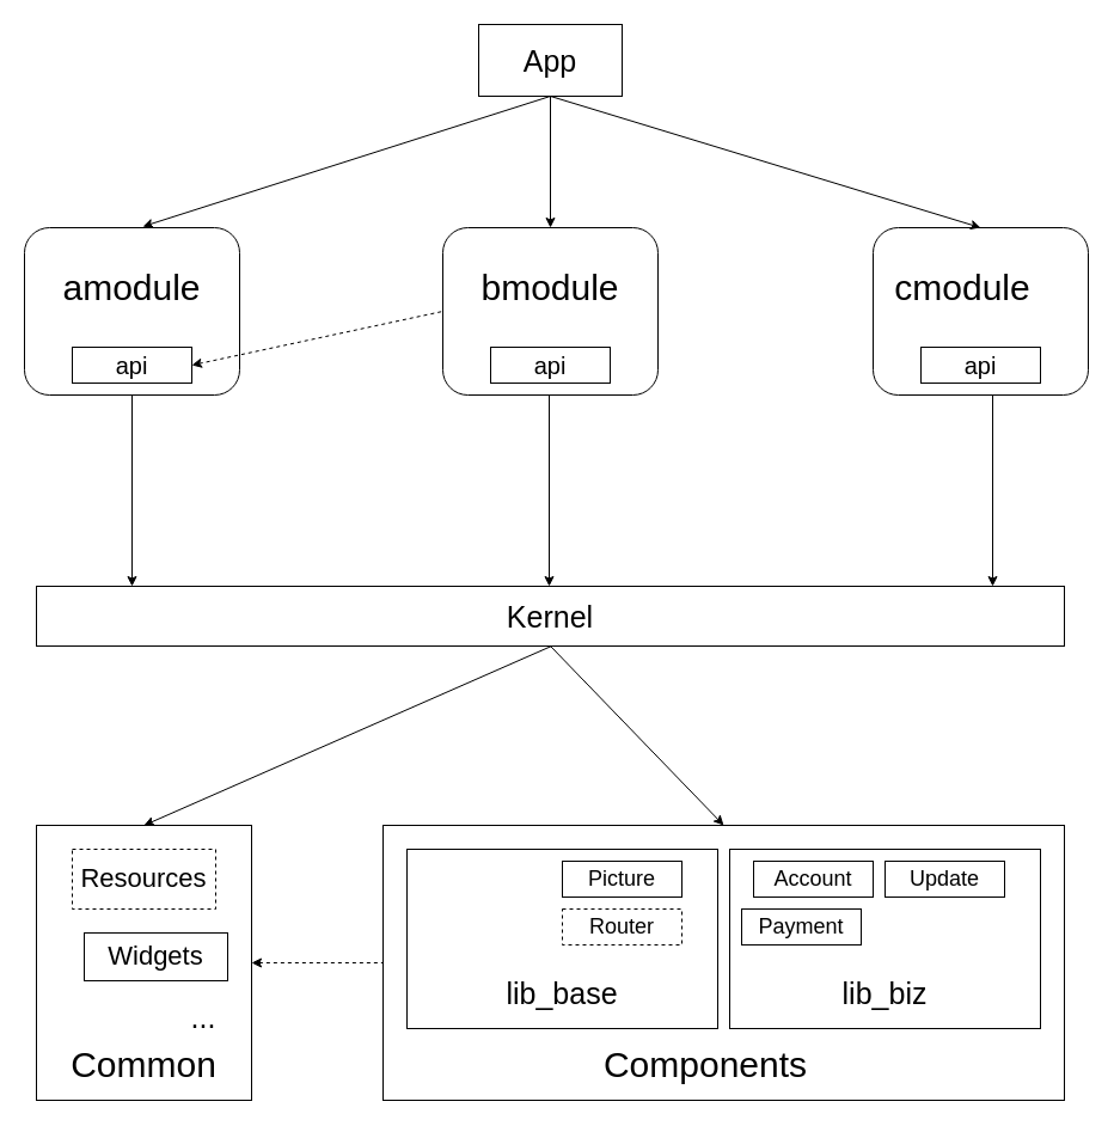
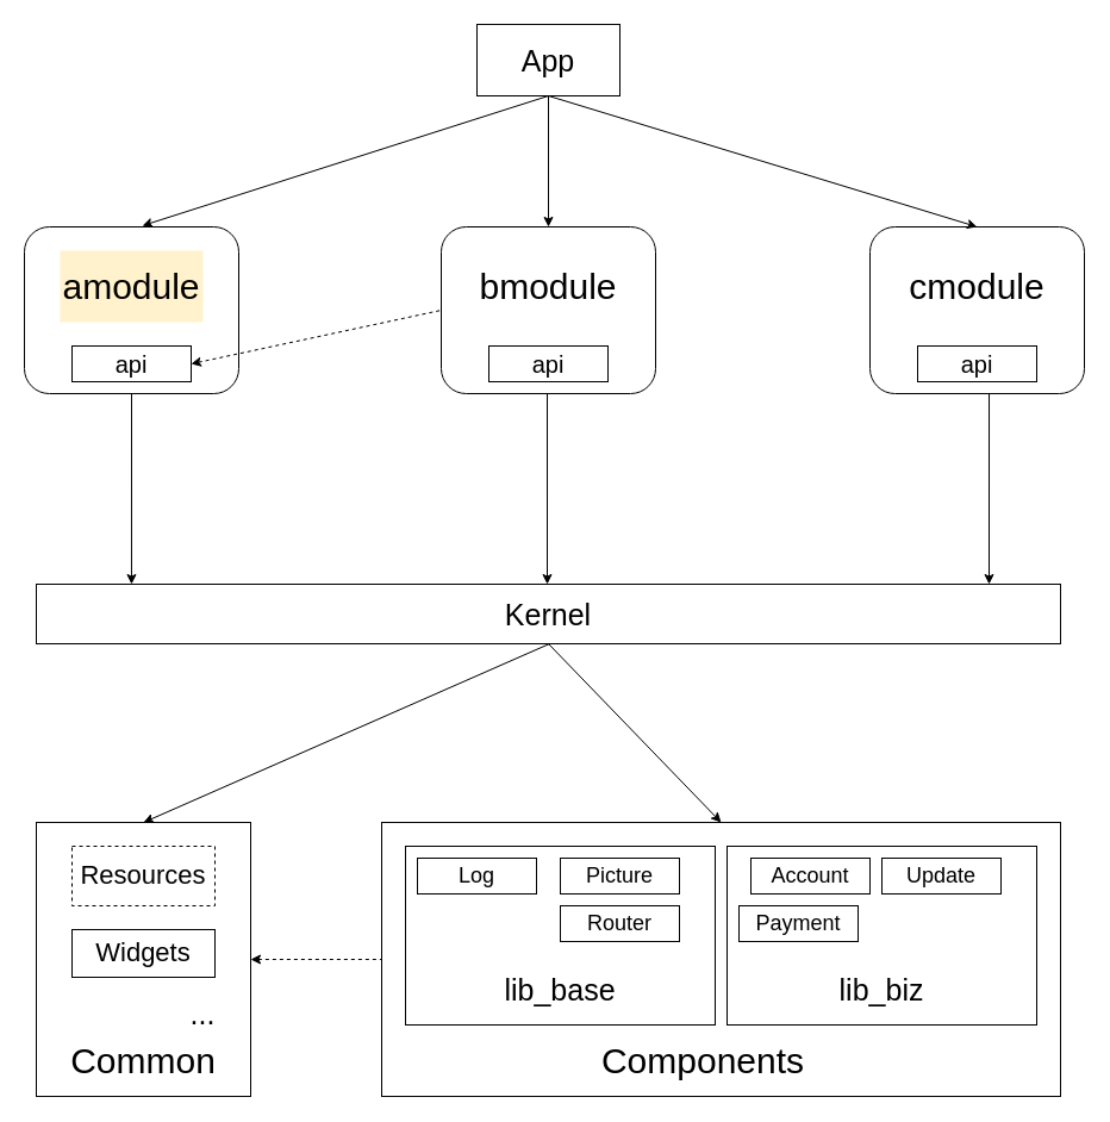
- <mxCell id="7" value="&lt;font style=&quot;font-size: 30px&quot;&gt;amodule&lt;/font&gt;" style="rounded=0;whiteSpace=wrap;html=1;strokeColor=none;" parent="1" vertex="1"><mxGeometry x="50" y="210" width="120" height="60" as="geometry" /></mxCell>
+ <mxCell id="7" value="&lt;font style=&quot;font-size: 30px&quot;&gt;amodule&lt;/font&gt;" style="rounded=0;whiteSpace=wrap;html=1;strokeColor=none;fillColor=#fff2cc;" parent="1" vertex="1"><mxGeometry x="50" y="210" width="120" height="60" as="geometry" /></mxCell>
- <mxCell id="13" value="&lt;font style=&quot;font-size: 30px&quot;&gt;cmodule&lt;/font&gt;" style="rounded=0;whiteSpace=wrap;html=1;strokeColor=none;" parent="1" vertex="1"><mxGeometry x="745" y="210" width="120" height="60" as="geometry" /></mxCell>
+ <mxCell id="13" value="&lt;font style=&quot;font-size: 30px&quot;&gt;cmodule&lt;/font&gt;" style="rounded=0;whiteSpace=wrap;html=1;strokeColor=none;" parent="1" vertex="1"><mxGeometry x="760" y="210" width="120" height="60" as="geometry" /></mxCell>
+ <mxCell id="23" value="&lt;font style=&quot;font-size: 18px&quot;&gt;Log&lt;/font&gt;" style="rounded=0;whiteSpace=wrap;html=1;" parent="1" vertex="1"><mxGeometry x="350" y="720" width="100" height="30" as="geometry" /></mxCell>
- <mxCell id="27" value="&lt;font style=&quot;font-size: 18px&quot;&gt;Router&lt;/font&gt;" style="rounded=0;whiteSpace=wrap;html=1;dashed=1;" parent="1" vertex="1"><mxGeometry x="470" y="760" width="100" height="30" as="geometry" /></mxCell>
+ <mxCell id="27" value="&lt;font style=&quot;font-size: 18px&quot;&gt;Router&lt;/font&gt;" style="rounded=0;whiteSpace=wrap;html=1;" parent="1" vertex="1"><mxGeometry x="470" y="760" width="100" height="30" as="geometry" /></mxCell>
- <mxCell id="39" value="&lt;span style=&quot;font-size: 22px&quot;&gt;Widgets&lt;/span&gt;" style="rounded=0;whiteSpace=wrap;html=1;" vertex="1" parent="1"><mxGeometry x="70" y="780" width="120" height="40" as="geometry" /></mxCell>
+ <mxCell id="39" value="&lt;span style=&quot;font-size: 22px&quot;&gt;Widgets&lt;/span&gt;" style="rounded=0;whiteSpace=wrap;html=1;" vertex="1" parent="1"><mxGeometry x="60" y="780" width="120" height="40" as="geometry" /></mxCell>
